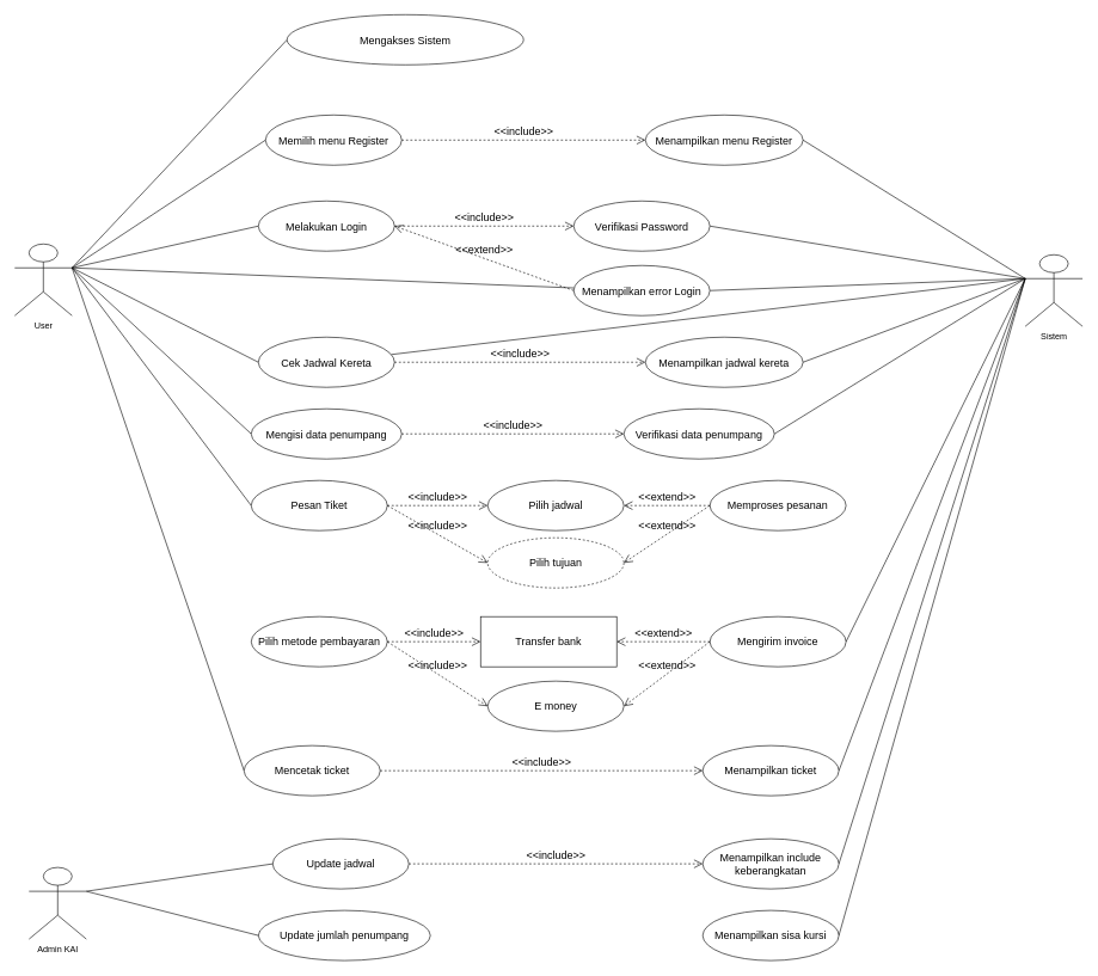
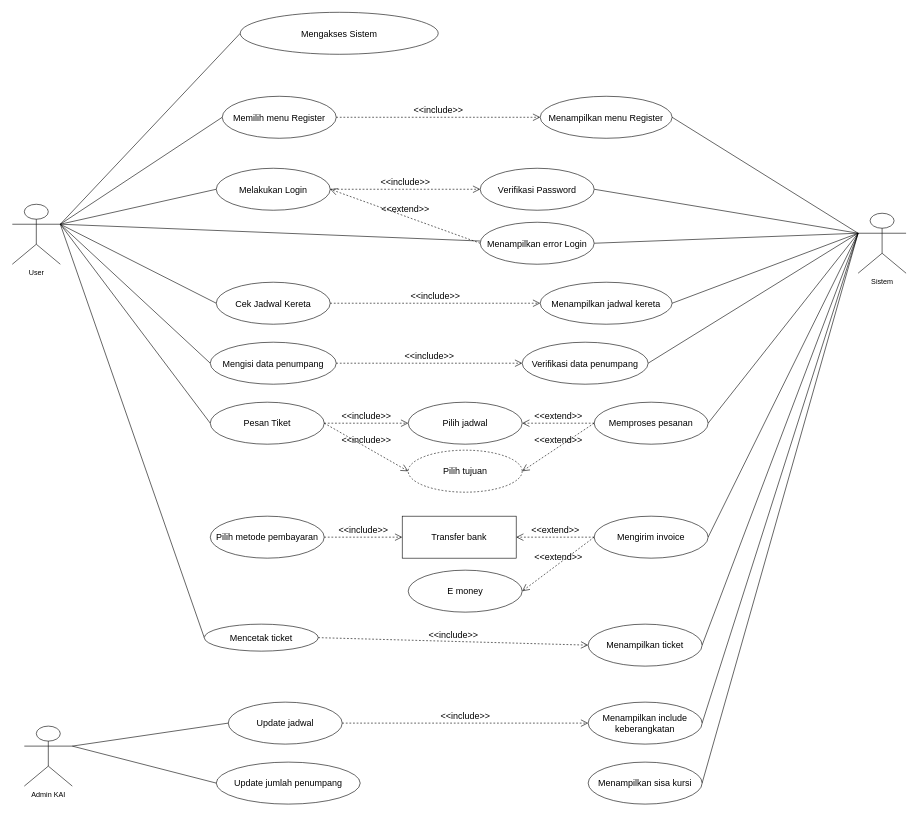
- <mxCell id="16" style="edgeStyle=none;rounded=0;orthogonalLoop=1;jettySize=auto;html=1;exitX=0;exitY=0.333;exitDx=0;exitDy=0;exitPerimeter=0;fontSize=15;endArrow=none;endFill=0;" edge="1" parent="1" source="24" target="28"><mxGeometry relative="1" as="geometry" /></mxCell>
+ <mxCell id="16" style="edgeStyle=none;rounded=0;orthogonalLoop=1;jettySize=auto;html=1;exitX=0;exitY=0.333;exitDx=0;exitDy=0;exitPerimeter=0;entryX=1;entryY=0.5;entryDx=0;entryDy=0;fontSize=15;endArrow=none;endFill=0;" edge="1" parent="1" source="24" target="33"><mxGeometry relative="1" as="geometry" /></mxCell>
- <mxCell id="59" value="&amp;lt;&amp;lt;include&amp;gt;&amp;gt;" style="html=1;verticalAlign=bottom;labelBackgroundColor=none;endArrow=open;endFill=0;dashed=1;rounded=0;fontSize=15;entryX=0;entryY=0.5;entryDx=0;entryDy=0;endSize=10;exitX=1;exitY=0.5;exitDx=0;exitDy=0;" edge="1" parent="1" source="35" target="37"><mxGeometry width="160" relative="1" as="geometry"><mxPoint x="560" y="940" as="sourcePoint" /><mxPoint x="680" y="905" as="targetPoint" /></mxGeometry></mxCell>
- <mxCell id="40" value="&lt;font style=&quot;font-size: 15px;&quot;&gt;Mencetak ticket&lt;/font&gt;" style="ellipse;whiteSpace=wrap;html=1;" vertex="1" parent="1"><mxGeometry x="340" y="1040" width="190" height="70" as="geometry" /></mxCell>
+ <mxCell id="40" value="&lt;font style=&quot;font-size: 15px;&quot;&gt;Mencetak ticket&lt;/font&gt;" style="ellipse;whiteSpace=wrap;html=1;" vertex="1" parent="1"><mxGeometry x="340" y="1040" width="190" height="45" as="geometry" /></mxCell>
